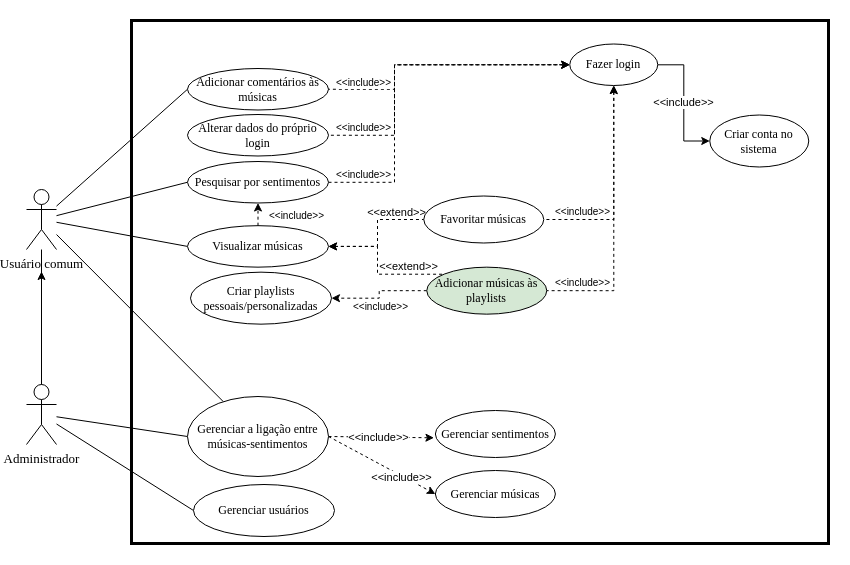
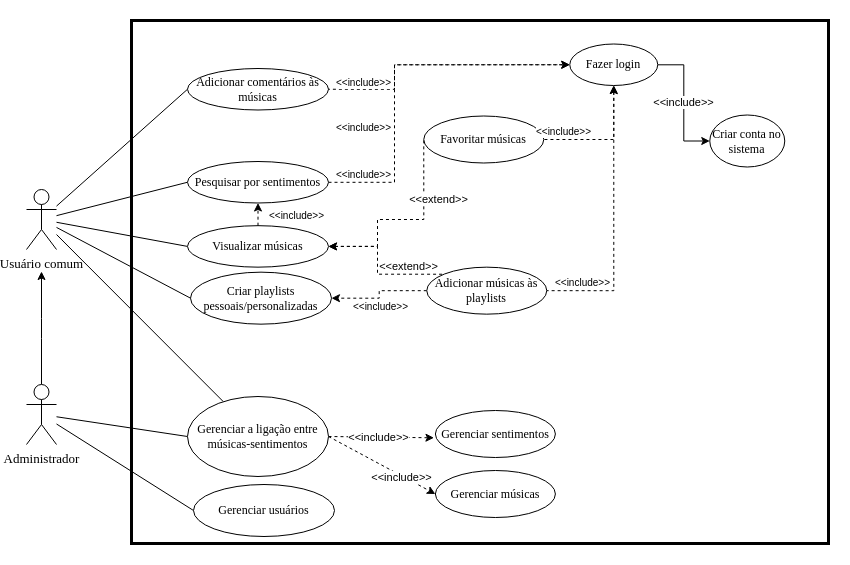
- <mxCell id="20" value="&lt;font face=&quot;Times New Roman&quot;&gt;Alterar dados do próprio login&lt;/font&gt;" style="ellipse;whiteSpace=wrap;html=1;align=center;verticalAlign=middle;" parent="1" vertex="1"><mxGeometry x="181" y="114" width="141" height="41.5" as="geometry" /></mxCell>
- <mxCell id="37" style="edgeStyle=orthogonalEdgeStyle;rounded=0;orthogonalLoop=1;jettySize=auto;html=1;entryX=1;entryY=0.5;entryDx=0;entryDy=0;dashed=1;startArrow=classic;startFill=1;endArrow=none;endFill=0;align=center;exitX=0;exitY=0.5;exitDx=0;exitDy=0;" parent="1" source="42" target="20" edge="1"><mxGeometry relative="1" as="geometry"><Array as="points"><mxPoint x="388" y="64" /><mxPoint x="388" y="135" /></Array></mxGeometry></mxCell>
- <mxCell id="31" value="&lt;font face=&quot;Times New Roman&quot;&gt;Criar conta no sistema&lt;/font&gt;" style="ellipse;whiteSpace=wrap;html=1;align=center;verticalAlign=middle;" parent="1" vertex="1"><mxGeometry x="703.27" y="114.5" width="99" height="52" as="geometry" /></mxCell>
+ <mxCell id="31" value="&lt;font face=&quot;Times New Roman&quot;&gt;Criar conta no sistema&lt;/font&gt;" style="ellipse;whiteSpace=wrap;html=1;align=center;verticalAlign=middle;" parent="1" vertex="1"><mxGeometry x="703.27" y="114.5" width="75" height="52" as="geometry" /></mxCell>
- <mxCell id="27" value="&lt;font face=&quot;Times New Roman&quot;&gt;Favoritar músicas&lt;/font&gt;" style="ellipse;whiteSpace=wrap;html=1;align=center;verticalAlign=middle;" parent="1" vertex="1"><mxGeometry x="417.27" y="195.5" width="120" height="47" as="geometry" /></mxCell>
+ <mxCell id="27" value="&lt;font face=&quot;Times New Roman&quot;&gt;Favoritar músicas&lt;/font&gt;" style="ellipse;whiteSpace=wrap;html=1;align=center;verticalAlign=middle;" parent="1" vertex="1"><mxGeometry x="417.27" y="115.5" width="120" height="47" as="geometry" /></mxCell>
- <mxCell id="9" style="edgeStyle=none;rounded=0;orthogonalLoop=1;jettySize=auto;html=1;endArrow=none;endFill=0;align=center;verticalAlign=middle;" parent="1" source="12" target="6" edge="1"><mxGeometry relative="1" as="geometry" /></mxCell>
+ <mxCell id="9" style="edgeStyle=none;rounded=0;orthogonalLoop=1;jettySize=auto;html=1;entryX=0;entryY=0.5;entryDx=0;entryDy=0;endArrow=none;endFill=0;align=center;verticalAlign=middle;" parent="1" source="12" target="30" edge="1"><mxGeometry relative="1" as="geometry" /></mxCell>
- <mxCell id="29" value="&lt;font face=&quot;Times New Roman&quot;&gt;Adicionar músicas às playlists&lt;/font&gt;" style="ellipse;whiteSpace=wrap;html=1;align=center;verticalAlign=middle;fillColor=#d5e8d4;" parent="1" vertex="1"><mxGeometry x="420.27" y="266.67" width="120" height="47" as="geometry" /></mxCell>
+ <mxCell id="29" value="&lt;font face=&quot;Times New Roman&quot;&gt;Adicionar músicas às playlists&lt;/font&gt;" style="ellipse;whiteSpace=wrap;html=1;align=center;verticalAlign=middle;" parent="1" vertex="1"><mxGeometry x="420.27" y="266.67" width="120" height="47" as="geometry" /></mxCell>
